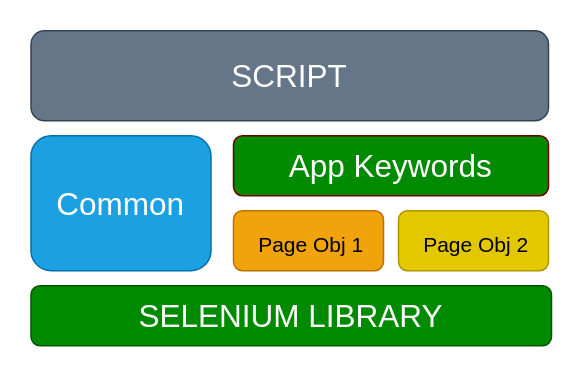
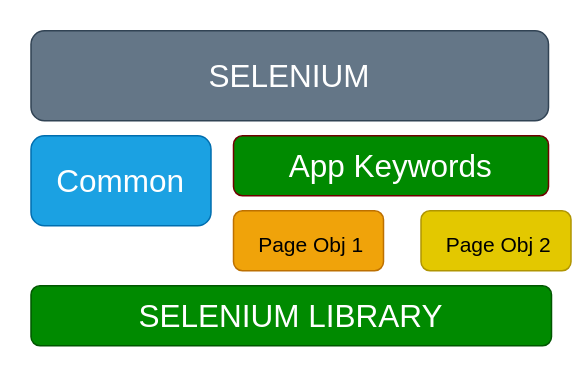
- <mxCell id="2" value="&lt;font style=&quot;font-size: 21px;&quot;&gt;SCRIPT&lt;/font&gt;" style="rounded=1;whiteSpace=wrap;html=1;fillColor=#647687;fontColor=#ffffff;strokeColor=#314354;" parent="1" vertex="1"><mxGeometry x="20" y="20" width="345" height="60" as="geometry" /></mxCell>
+ <mxCell id="2" value="&lt;font style=&quot;font-size: 21px;&quot;&gt;SELENIUM&lt;/font&gt;" style="rounded=1;whiteSpace=wrap;html=1;fillColor=#647687;fontColor=#ffffff;strokeColor=#314354;" parent="1" vertex="1"><mxGeometry x="20" y="20" width="345" height="60" as="geometry" /></mxCell>
- <mxCell id="3" value="Common" style="rounded=1;whiteSpace=wrap;html=1;fontSize=21;fillColor=#1ba1e2;fontColor=#ffffff;strokeColor=#006EAF;" parent="1" vertex="1"><mxGeometry x="20" y="90" width="120" height="90" as="geometry" /></mxCell>
+ <mxCell id="3" value="Common" style="rounded=1;whiteSpace=wrap;html=1;fontSize=21;fillColor=#1ba1e2;fontColor=#ffffff;strokeColor=#006EAF;" parent="1" vertex="1"><mxGeometry x="20" y="90" width="120" height="60" as="geometry" /></mxCell>
- <mxCell id="6" value="&lt;font style=&quot;font-size: 14px;&quot;&gt;&amp;nbsp;Page Obj 2&lt;br&gt;&lt;/font&gt;" style="rounded=1;whiteSpace=wrap;html=1;fontSize=21;fillColor=#e3c800;fontColor=#000000;strokeColor=#B09500;" parent="1" vertex="1"><mxGeometry x="265" y="140" width="100" height="40" as="geometry" /></mxCell>
+ <mxCell id="6" value="&lt;font style=&quot;font-size: 14px;&quot;&gt;&amp;nbsp;Page Obj 2&lt;br&gt;&lt;/font&gt;" style="rounded=1;whiteSpace=wrap;html=1;fontSize=21;fillColor=#e3c800;fontColor=#000000;strokeColor=#B09500;" parent="1" vertex="1"><mxGeometry x="280" y="140" width="100" height="40" as="geometry" /></mxCell>
